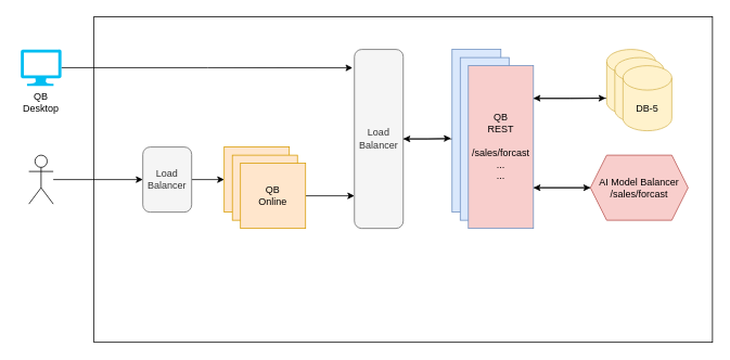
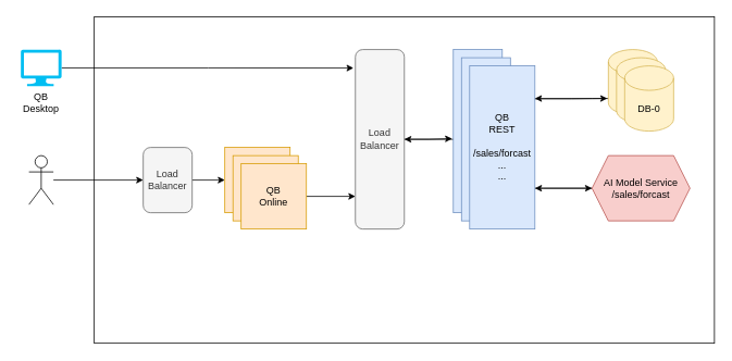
- <mxCell id="25" value="DB-5" style="shape=cylinder3;whiteSpace=wrap;html=1;boundedLbl=1;backgroundOutline=1;size=15;fillColor=#fff2cc;strokeColor=#d6b656;" vertex="1" parent="1"><mxGeometry x="765" y="80" width="60" height="80" as="geometry" /></mxCell>
+ <mxCell id="25" value="DB-0" style="shape=cylinder3;whiteSpace=wrap;html=1;boundedLbl=1;backgroundOutline=1;size=15;fillColor=#fff2cc;strokeColor=#d6b656;" vertex="1" parent="1"><mxGeometry x="765" y="80" width="60" height="80" as="geometry" /></mxCell>
- <mxCell id="21" value="QB&lt;br&gt;REST&lt;div&gt;&lt;br&gt;&lt;/div&gt;&lt;div&gt;/sales/forcast&lt;/div&gt;&lt;div&gt;...&lt;/div&gt;&lt;div&gt;...&lt;/div&gt;" style="rounded=0;whiteSpace=wrap;html=1;fillColor=#f8cecc;strokeColor=#6c8ebf;" vertex="1" parent="1"><mxGeometry x="575" y="80" width="80" height="200" as="geometry" /></mxCell>
+ <mxCell id="21" value="QB&lt;br&gt;REST&lt;div&gt;&lt;br&gt;&lt;/div&gt;&lt;div&gt;/sales/forcast&lt;/div&gt;&lt;div&gt;...&lt;/div&gt;&lt;div&gt;...&lt;/div&gt;" style="rounded=0;whiteSpace=wrap;html=1;fillColor=#dae8fc;strokeColor=#6c8ebf;" vertex="1" parent="1"><mxGeometry x="575" y="80" width="80" height="200" as="geometry" /></mxCell>
- <mxCell id="27" value="AI Model Balancer&lt;div&gt;/sales/forcast&lt;/div&gt;" style="shape=hexagon;perimeter=hexagonPerimeter2;whiteSpace=wrap;html=1;fixedSize=1;fillColor=#f8cecc;strokeColor=#b85450;" vertex="1" parent="1"><mxGeometry x="725" y="190" width="120" height="80" as="geometry" /></mxCell>
+ <mxCell id="27" value="AI Model Service&lt;div&gt;/sales/forcast&lt;/div&gt;" style="shape=hexagon;perimeter=hexagonPerimeter2;whiteSpace=wrap;html=1;fixedSize=1;fillColor=#f8cecc;strokeColor=#b85450;" vertex="1" parent="1"><mxGeometry x="725" y="190" width="120" height="80" as="geometry" /></mxCell>
